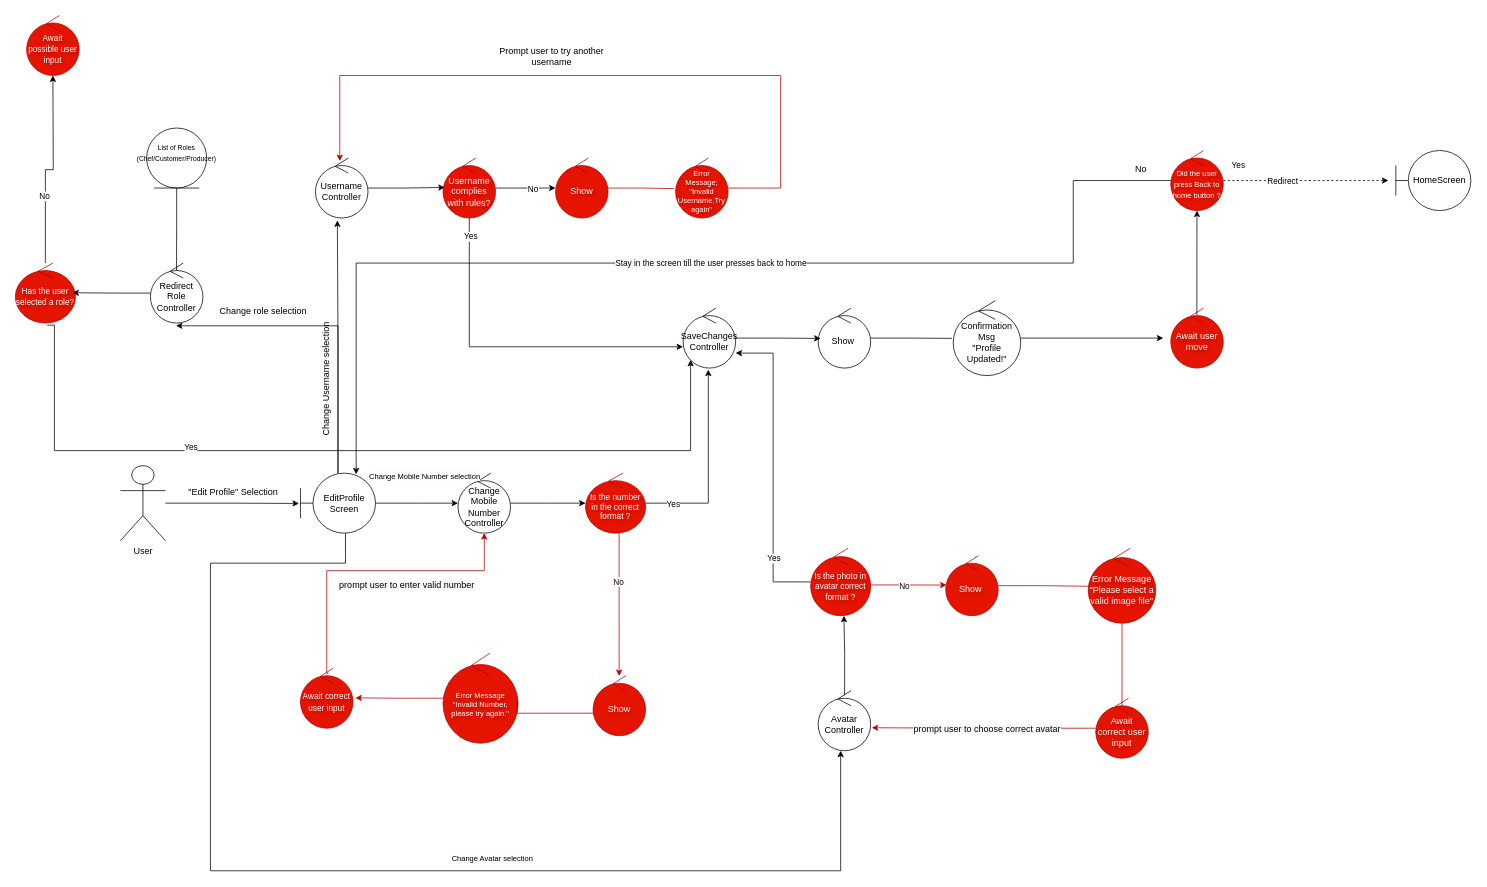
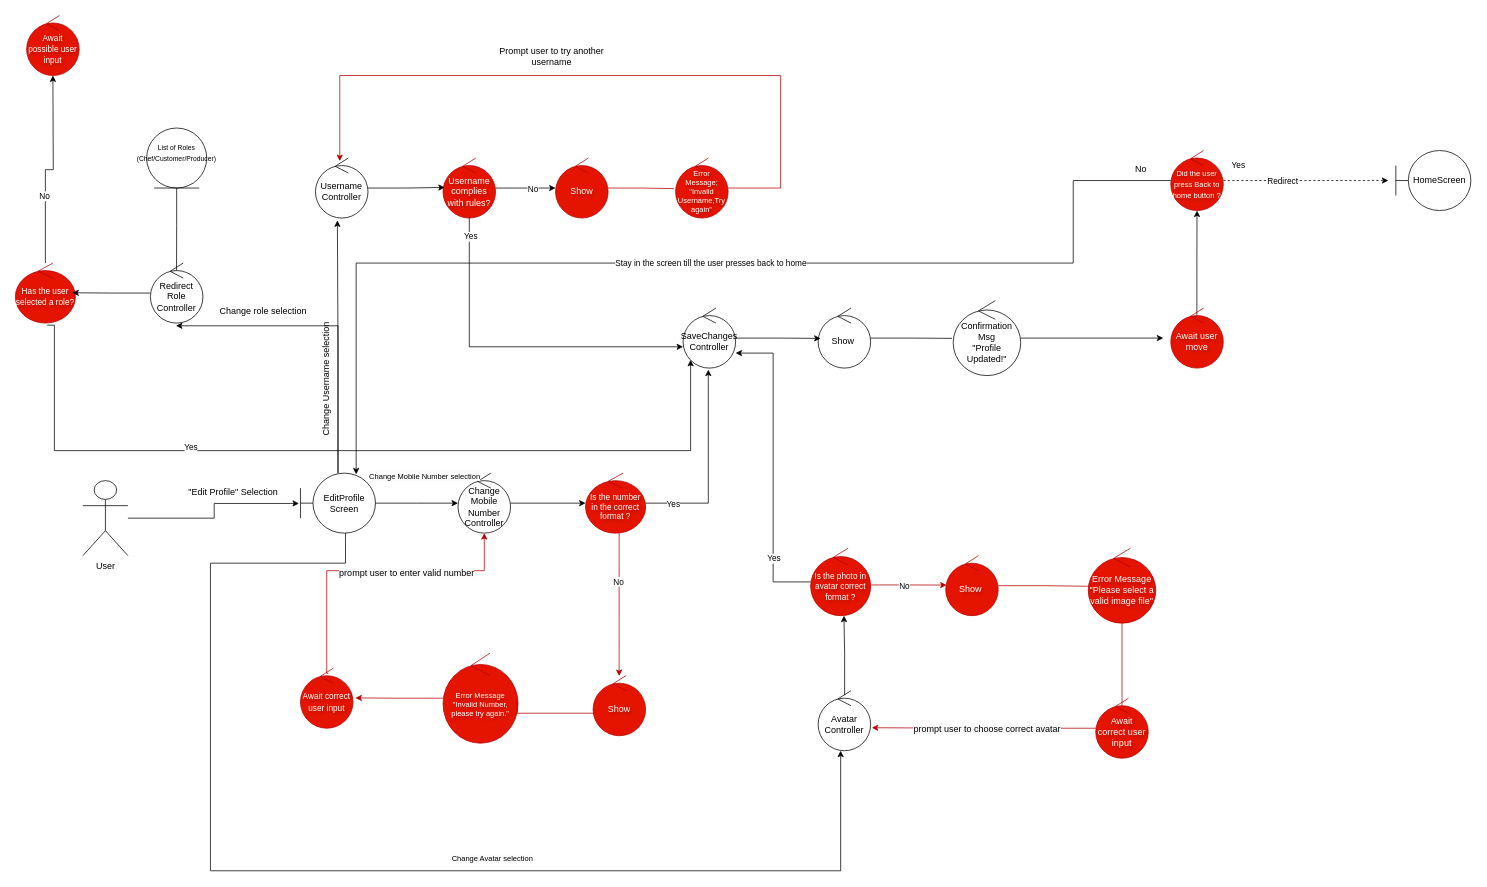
- <mxCell id="2" value="User" style="shape=umlActor;verticalLabelPosition=bottom;verticalAlign=top;html=1;outlineConnect=0;" vertex="1" parent="1"><mxGeometry x="160" y="620" width="60" height="100" as="geometry" /></mxCell>
+ <mxCell id="2" value="User" style="shape=umlActor;verticalLabelPosition=bottom;verticalAlign=top;html=1;outlineConnect=0;" vertex="1" parent="1"><mxGeometry x="110" y="640" width="60" height="100" as="geometry" /></mxCell>
- <mxCell id="54" value="&lt;span style=&quot;color: rgb(0, 0, 0); font-family: Helvetica; font-size: 12px; font-style: normal; font-variant-ligatures: normal; font-variant-caps: normal; font-weight: 400; letter-spacing: normal; orphans: 2; text-align: center; text-indent: 0px; text-transform: none; widows: 2; word-spacing: 0px; -webkit-text-stroke-width: 0px; white-space: nowrap; background-color: rgb(251, 251, 251); text-decoration-thickness: initial; text-decoration-style: initial; text-decoration-color: initial; display: inline !important; float: none;&quot;&gt;prompt user to enter valid number&lt;/span&gt;" style="text;whiteSpace=wrap;html=1;" vertex="1" parent="1"><mxGeometry x="450" y="765" width="180" height="30" as="geometry" /></mxCell>
+ <mxCell id="54" value="&lt;span style=&quot;color: rgb(0, 0, 0); font-family: Helvetica; font-size: 12px; font-style: normal; font-variant-ligatures: normal; font-variant-caps: normal; font-weight: 400; letter-spacing: normal; orphans: 2; text-align: center; text-indent: 0px; text-transform: none; widows: 2; word-spacing: 0px; -webkit-text-stroke-width: 0px; white-space: nowrap; background-color: rgb(251, 251, 251); text-decoration-thickness: initial; text-decoration-style: initial; text-decoration-color: initial; display: inline !important; float: none;&quot;&gt;prompt user to enter valid number&lt;/span&gt;" style="text;whiteSpace=wrap;html=1;" vertex="1" parent="1"><mxGeometry x="450" y="750" width="180" height="30" as="geometry" /></mxCell>
